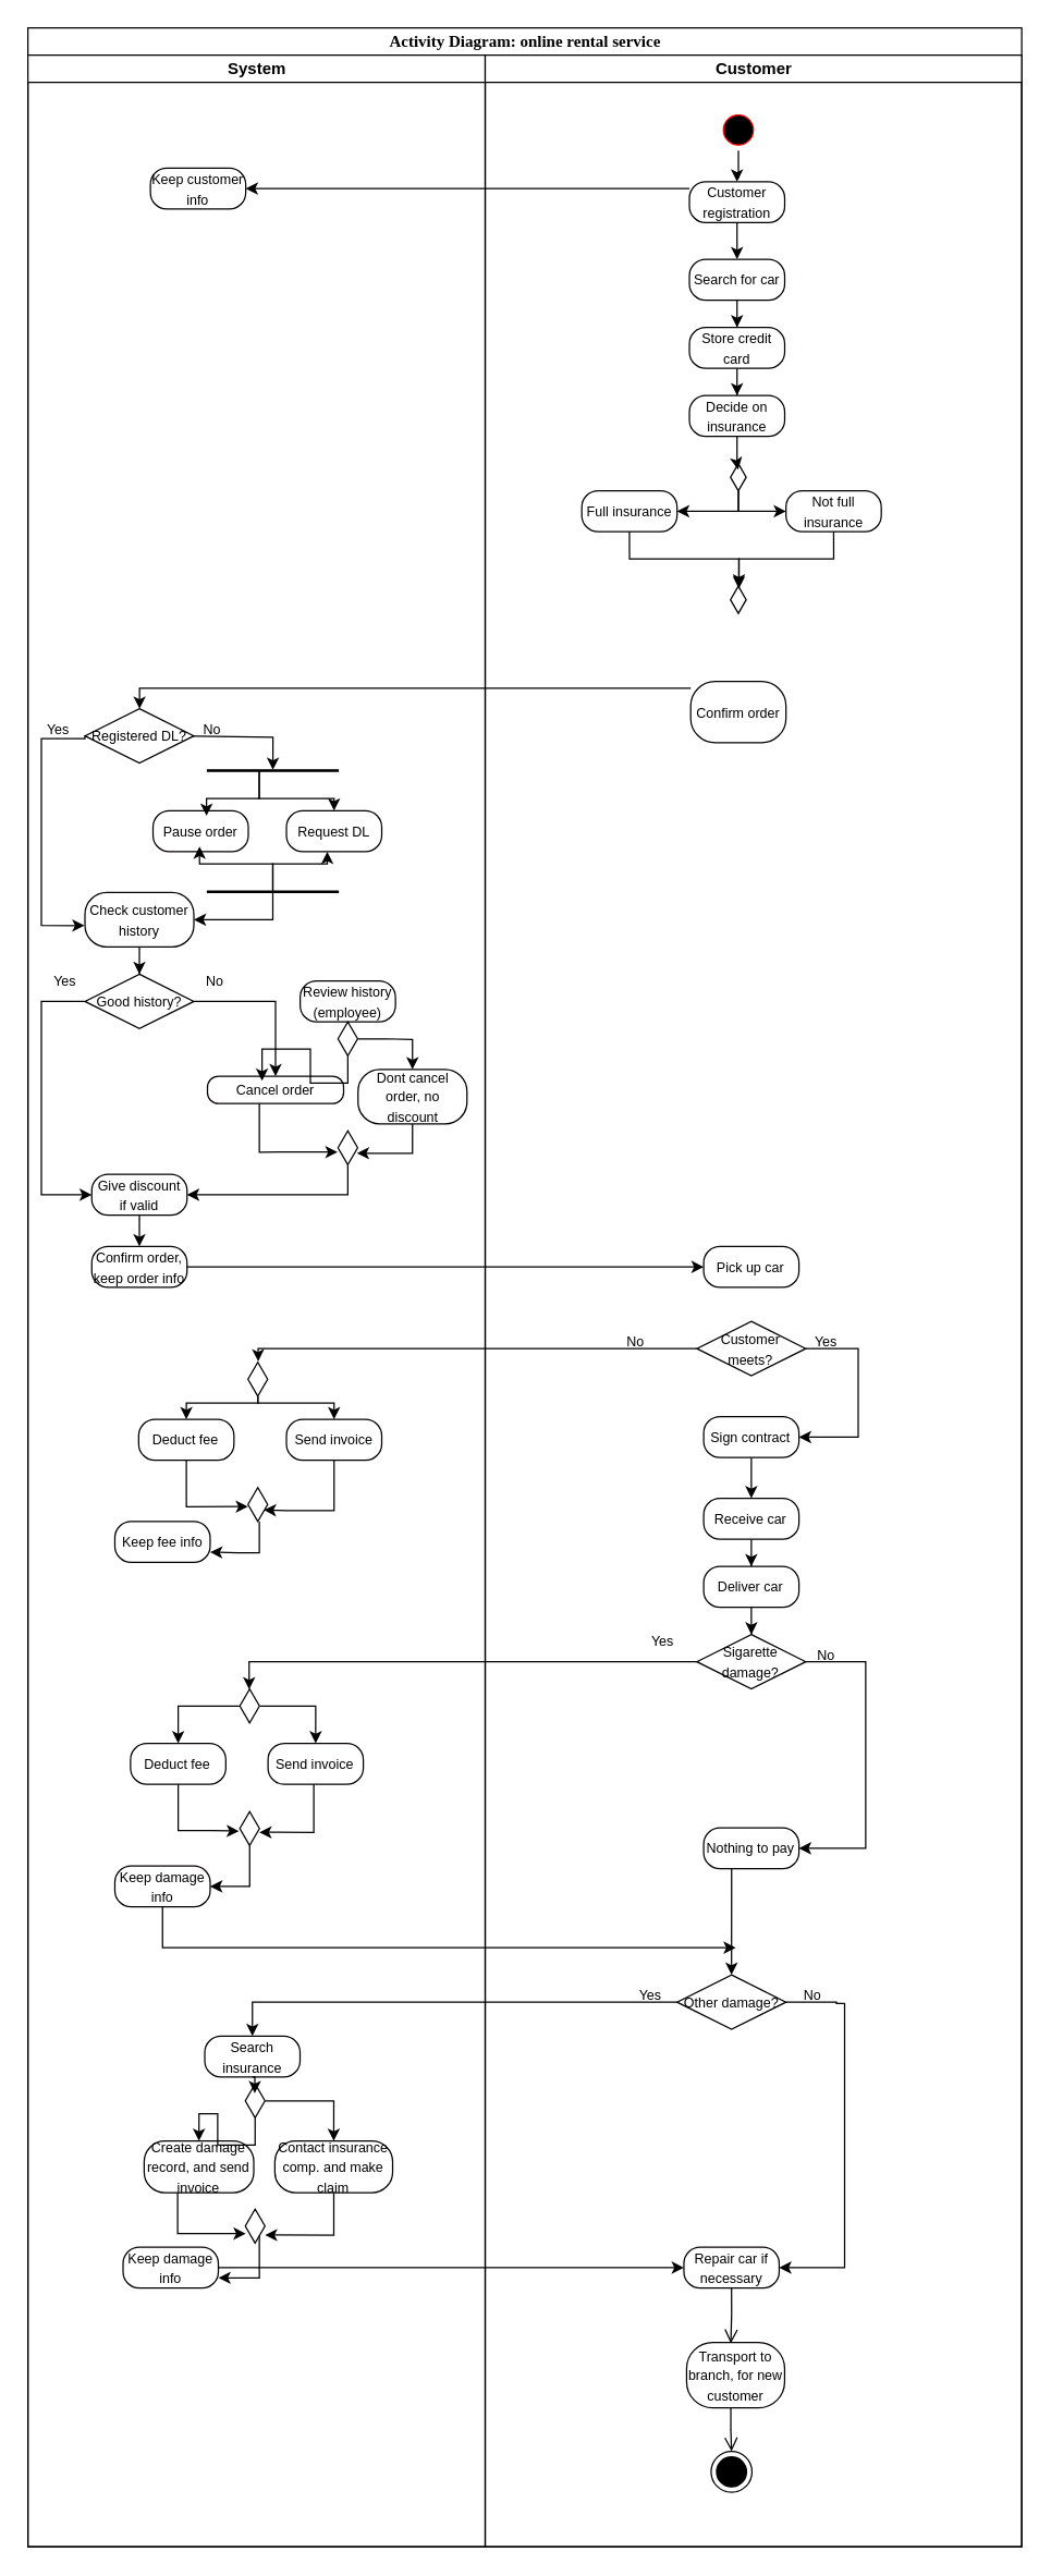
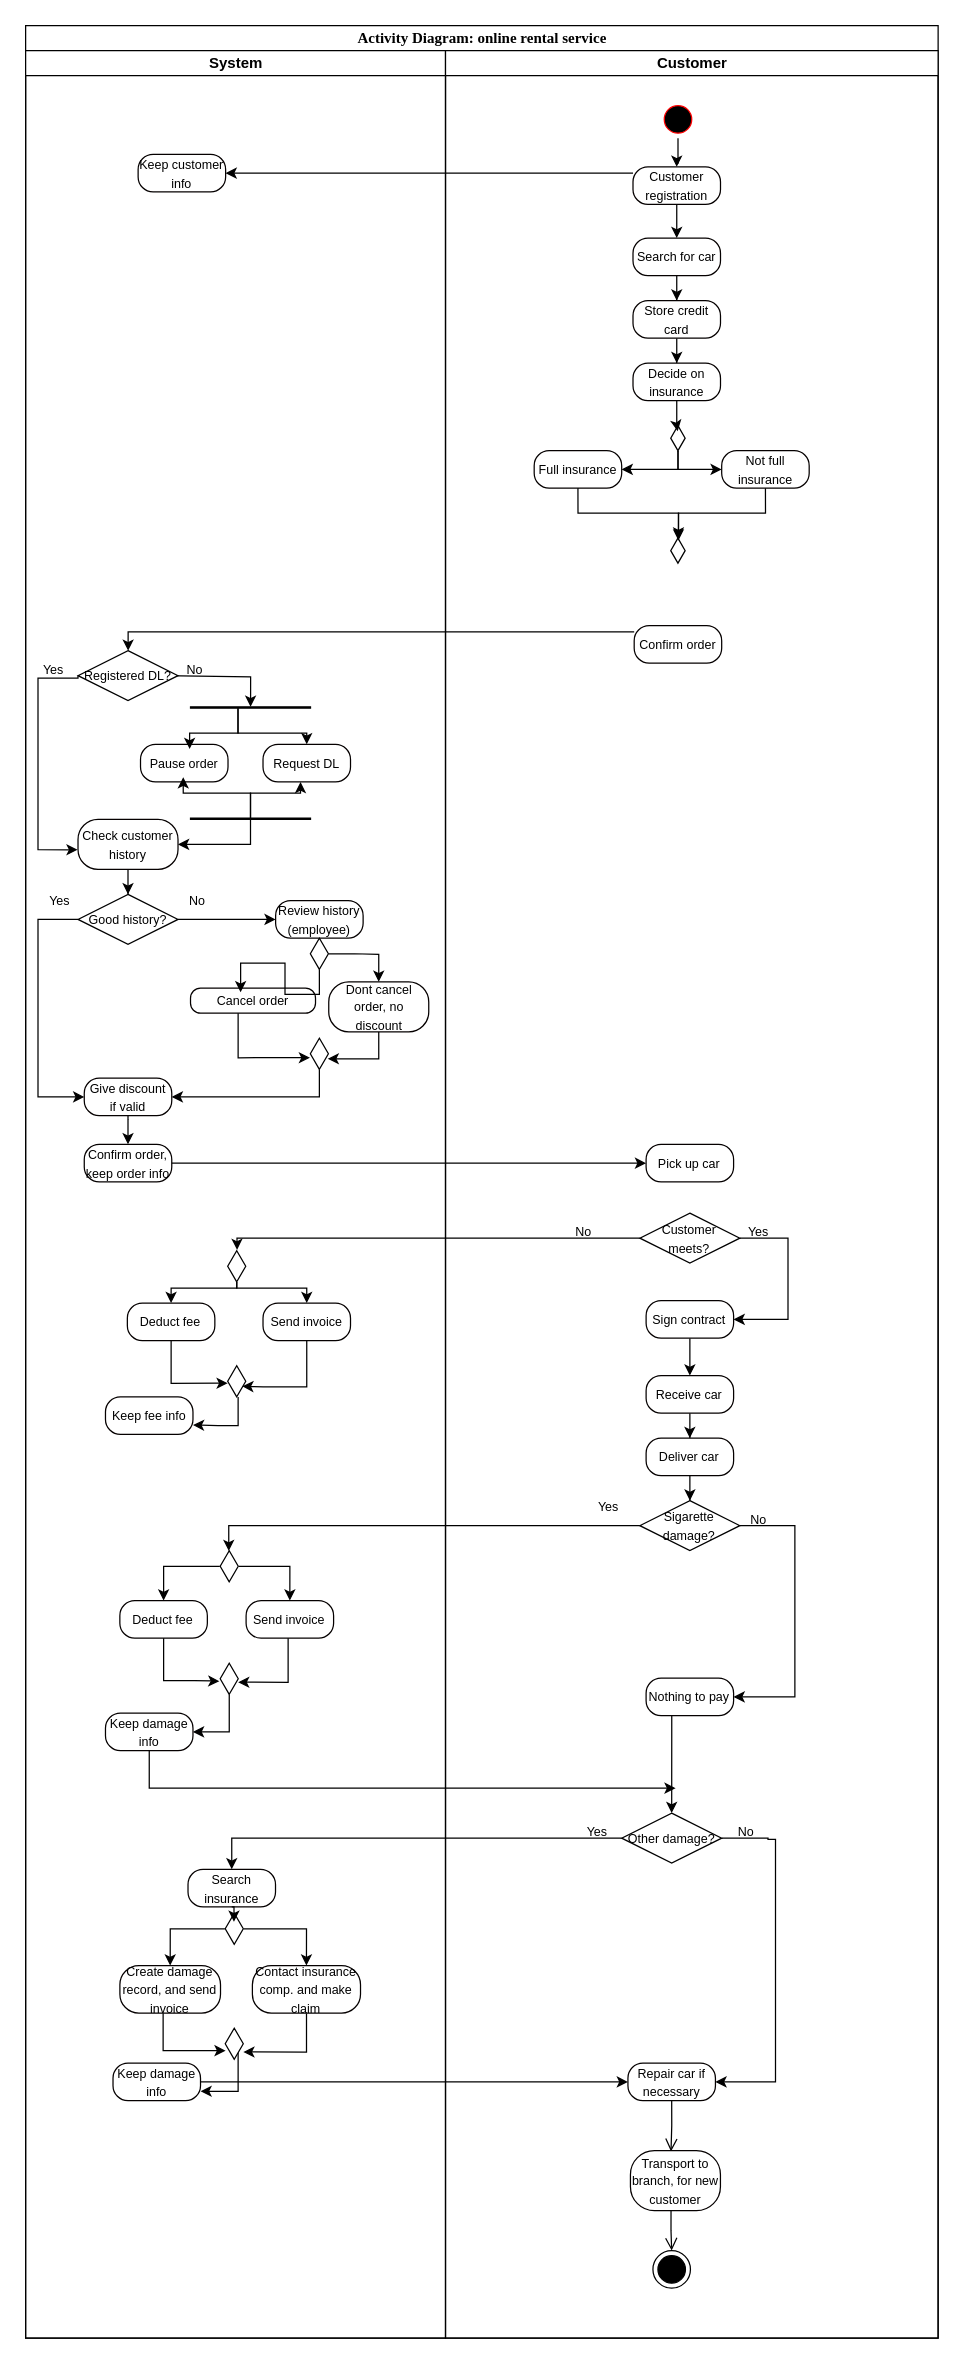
- <mxCell id="80" value="&lt;font style=&quot;font-size: 10px;&quot;&gt;Confirm order&lt;/font&gt;" style="rounded=1;whiteSpace=wrap;html=1;arcSize=40;fontColor=#000000;fillColor=#FFFFFF;strokeColor=#050000;" parent="73" vertex="1"><mxGeometry x="150.94" y="460" width="70" height="45" as="geometry" /></mxCell>
+ <mxCell id="80" value="&lt;font style=&quot;font-size: 10px;&quot;&gt;Confirm order&lt;/font&gt;" style="rounded=1;whiteSpace=wrap;html=1;arcSize=40;fontColor=#000000;fillColor=#FFFFFF;strokeColor=#050000;" parent="73" vertex="1"><mxGeometry x="150.94" y="460" width="70" height="30" as="geometry" /></mxCell>
- <mxCell id="22" style="edgeStyle=orthogonalEdgeStyle;rounded=0;orthogonalLoop=1;jettySize=auto;html=1;" parent="3" source="23" target="29" edge="1"><mxGeometry relative="1" as="geometry" /></mxCell>
+ <mxCell id="22" style="edgeStyle=orthogonalEdgeStyle;rounded=0;orthogonalLoop=1;jettySize=auto;html=1;entryX=0;entryY=0.5;entryDx=0;entryDy=0;" parent="3" source="23" target="28" edge="1"><mxGeometry relative="1" as="geometry" /></mxCell>
- <mxCell id="61" value="&lt;span style=&quot;font-size: 10px;&quot;&gt;Create damage record, and send invoice&lt;/span&gt;" style="rounded=1;whiteSpace=wrap;html=1;arcSize=40;fontColor=#000000;fillColor=#FFFFFF;strokeColor=#050000;" parent="3" vertex="1"><mxGeometry x="85.41" y="1532" width="80.5" height="38" as="geometry" /></mxCell>
+ <mxCell id="61" value="&lt;span style=&quot;font-size: 10px;&quot;&gt;Create damage record, and send invoice&lt;/span&gt;" style="rounded=1;whiteSpace=wrap;html=1;arcSize=40;fontColor=#000000;fillColor=#FFFFFF;strokeColor=#050000;" parent="3" vertex="1"><mxGeometry x="75.41" y="1532" width="80.5" height="38" as="geometry" /></mxCell>
